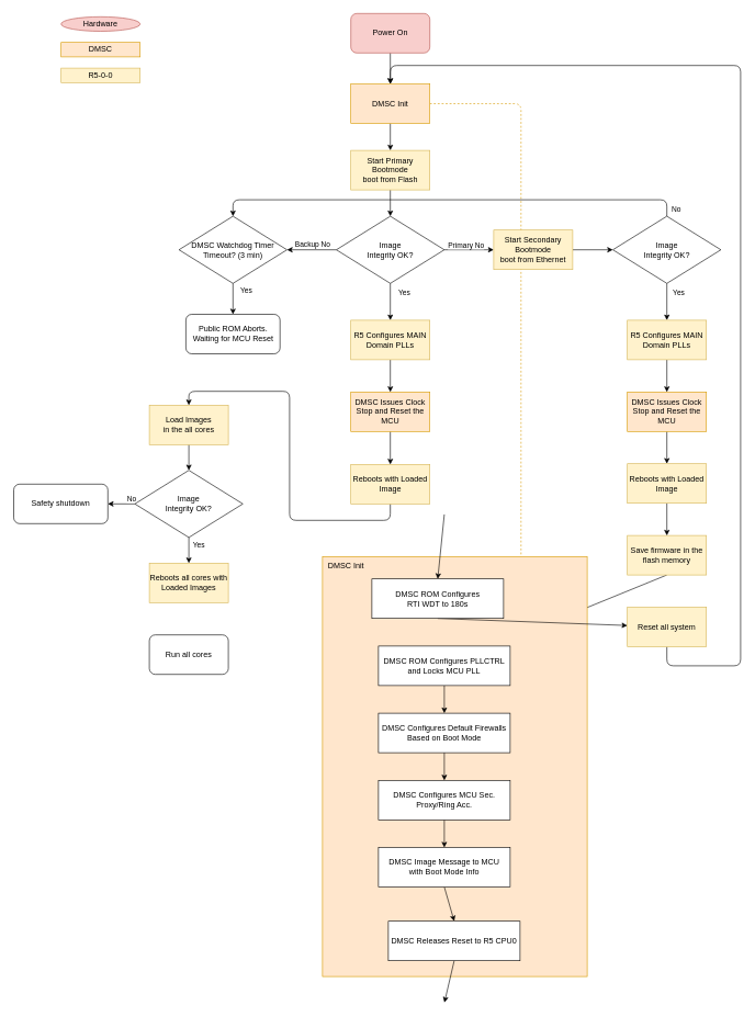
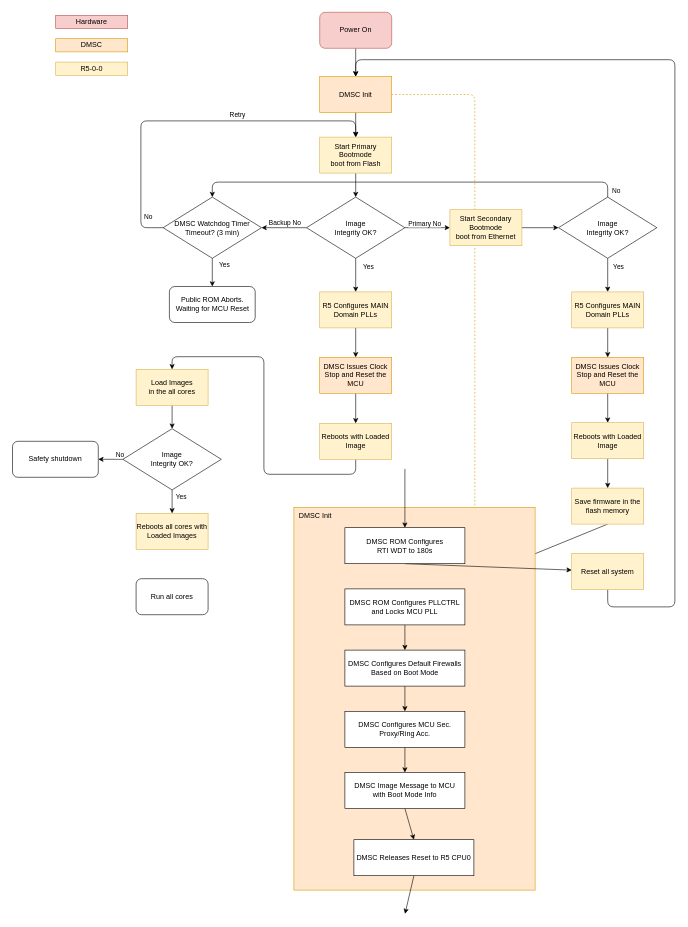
- <mxCell id="46" value="Hardware" style="ellipse;whiteSpace=wrap;html=1;fillColor=#f8cecc;strokeColor=#b85450;flipV=1;" parent="1" vertex="1"><mxGeometry x="92" y="25" width="120" height="22" as="geometry" /></mxCell>
+ <mxCell id="46" value="Hardware" style="rounded=0;whiteSpace=wrap;html=1;fillColor=#f8cecc;strokeColor=#b85450;flipV=1;" parent="1" vertex="1"><mxGeometry x="92" y="25" width="120" height="22" as="geometry" /></mxCell>
+ <mxCell id="20" style="edgeStyle=orthogonalEdgeStyle;html=1;entryX=0.5;entryY=0;entryDx=0;entryDy=0;" parent="1" source="25" target="19" edge="1"><mxGeometry relative="1" as="geometry"><Array as="points"><mxPoint x="234" y="379" /><mxPoint x="234" y="201" /><mxPoint x="592" y="201" /></Array></mxGeometry></mxCell>
+ <mxCell id="21" value="No" style="edgeLabel;html=1;align=center;verticalAlign=middle;resizable=0;points=[];" parent="20" vertex="1" connectable="0"><mxGeometry x="-0.743" y="1" relative="1" as="geometry"><mxPoint x="12" y="21" as="offset" /></mxGeometry></mxCell>
+ <mxCell id="22" value="Retry" style="edgeLabel;html=1;align=center;verticalAlign=middle;resizable=0;points=[];" parent="20" vertex="1" connectable="0"><mxGeometry x="0.22" y="1" relative="1" as="geometry"><mxPoint x="9" y="-10" as="offset" /></mxGeometry></mxCell>
- <mxCell id="54" value="&lt;span style=&quot;color: rgb(0, 0, 0);&quot;&gt;DMSC ROM Configures&lt;br&gt;RTI WDT to 180s&lt;/span&gt;" style="rounded=0;whiteSpace=wrap;html=1;" parent="1" vertex="1"><mxGeometry x="564" y="879" width="200" height="60" as="geometry" /></mxCell>
+ <mxCell id="54" value="&lt;span style=&quot;color: rgb(0, 0, 0);&quot;&gt;DMSC ROM Configures&lt;br&gt;RTI WDT to 180s&lt;/span&gt;" style="rounded=0;whiteSpace=wrap;html=1;" parent="1" vertex="1"><mxGeometry x="574" y="879" width="200" height="60" as="geometry" /></mxCell>
